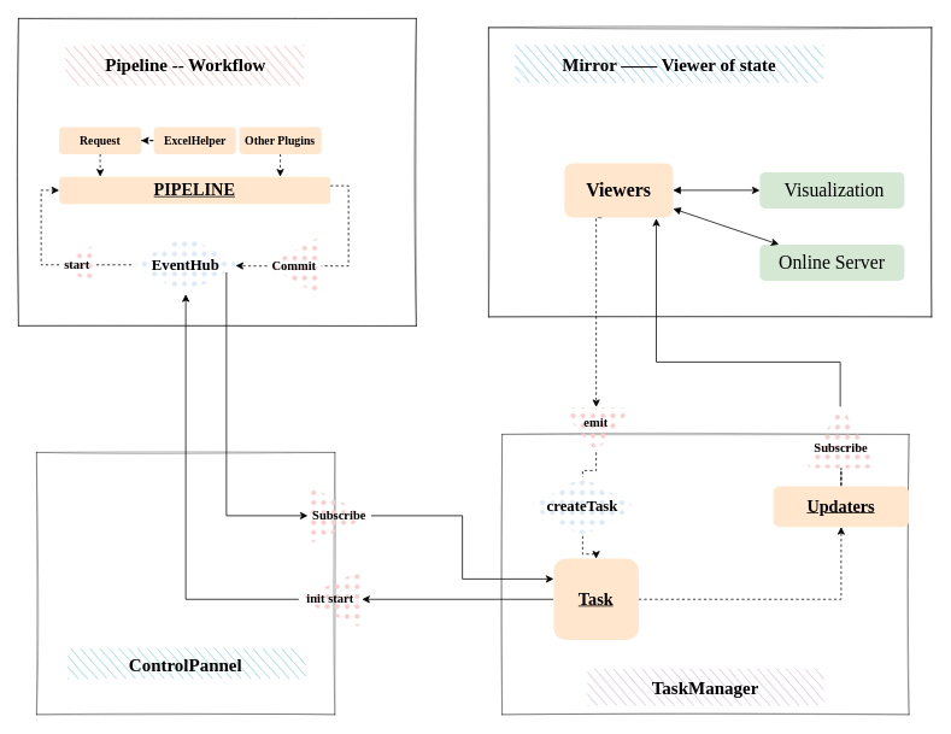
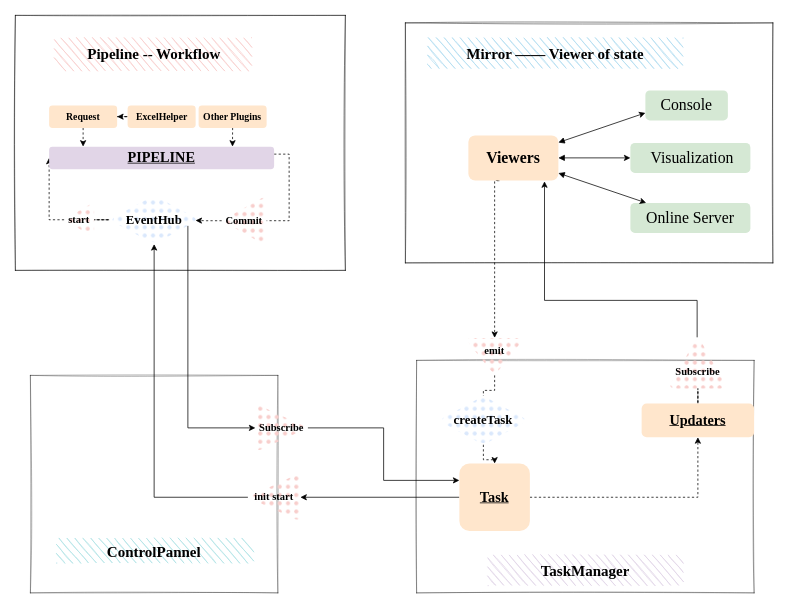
+ <mxCell id="44" value="Console" style="whiteSpace=wrap;html=1;strokeWidth=2;fillWeight=4;hachureGap=8;hachureAngle=45;fillColor=#d5e8d4;fontFamily=Comic Sans MS;fontSize=21;sketch=0;rounded=1;strokeColor=none;" parent="43" vertex="1"><mxGeometry x="860" y="120" width="110" height="40" as="geometry" /></mxCell>
+ <mxCell id="8" style="edgeStyle=none;rounded=0;sketch=0;orthogonalLoop=1;jettySize=auto;html=1;entryX=0;entryY=0.75;entryDx=0;entryDy=0;startArrow=block;startFill=1;endSize=6;strokeColor=#000000;strokeWidth=1;" parent="1" source="12" target="44" edge="1"><mxGeometry relative="1" as="geometry" /></mxCell>
- <mxCell id="25" value="PIPELINE" style="whiteSpace=wrap;html=1;strokeWidth=1;fillWeight=4;hachureGap=8;hachureAngle=45;fillColor=#ffe6cc;fontFamily=Comic Sans MS;fontSize=19;sketch=0;rounded=1;fontStyle=5;strokeColor=none;align=center;" parent="1" vertex="1"><mxGeometry x="65" y="195" width="300" height="30" as="geometry" /></mxCell>
+ <mxCell id="25" value="PIPELINE" style="whiteSpace=wrap;html=1;strokeWidth=1;fillWeight=4;hachureGap=8;hachureAngle=45;fillColor=#e1d5e7;fontFamily=Comic Sans MS;fontSize=19;sketch=0;rounded=1;fontStyle=5;strokeColor=none;align=center;" parent="1" vertex="1"><mxGeometry x="65" y="195" width="300" height="30" as="geometry" /></mxCell>
- <mxCell id="23" value="start" style="triangle;whiteSpace=wrap;html=1;sketch=0;strokeWidth=1;fillColor=#f8cecc;rounded=1;fontFamily=Comic Sans MS;fontSize=14;fontStyle=1;fillWeight=2;hachureGap=8;fillStyle=dots;strokeColor=none;align=center;verticalAlign=middle;textDirection=ltr;labelBackgroundColor=none;direction=west;" parent="1" vertex="1"><mxGeometry x="65" y="268.75" width="40" height="47.5" as="geometry" /></mxCell>
+ <mxCell id="23" value="start" style="triangle;whiteSpace=wrap;html=1;sketch=0;strokeWidth=1;fillColor=#f8cecc;rounded=1;fontFamily=Comic Sans MS;fontSize=14;fontStyle=1;fillWeight=2;hachureGap=8;fillStyle=dots;strokeColor=none;align=center;verticalAlign=middle;textDirection=ltr;labelBackgroundColor=none;direction=west;" parent="1" vertex="1"><mxGeometry x="85" y="268.75" width="40" height="47.5" as="geometry" /></mxCell>
